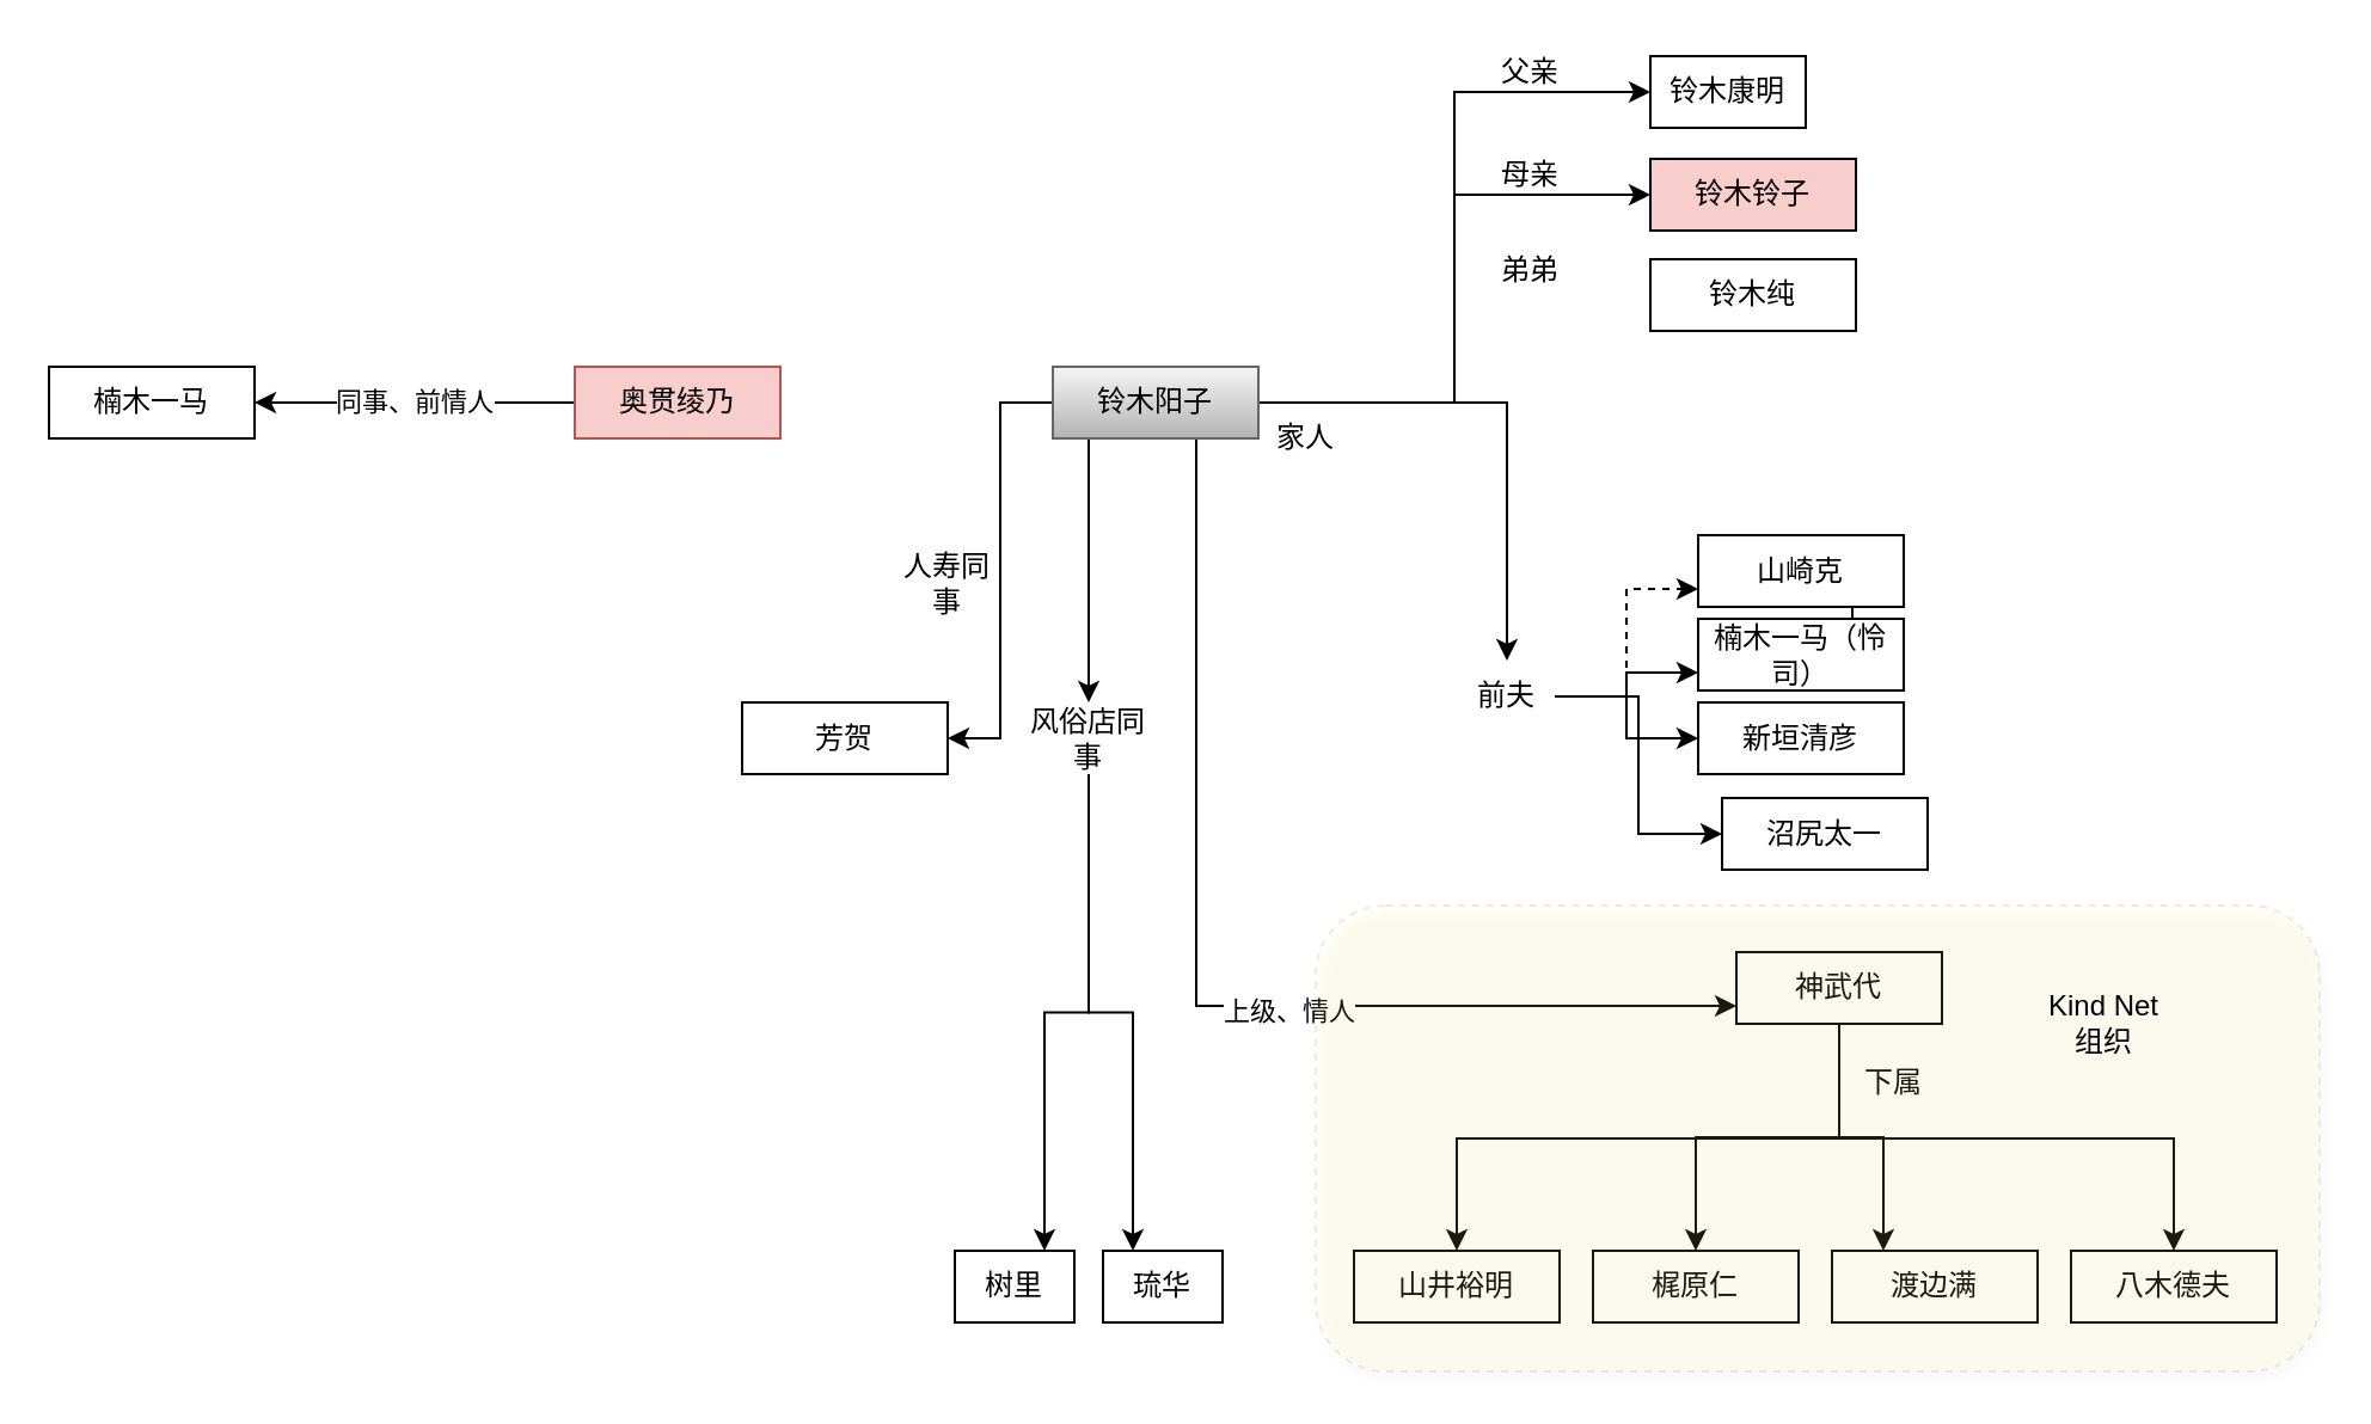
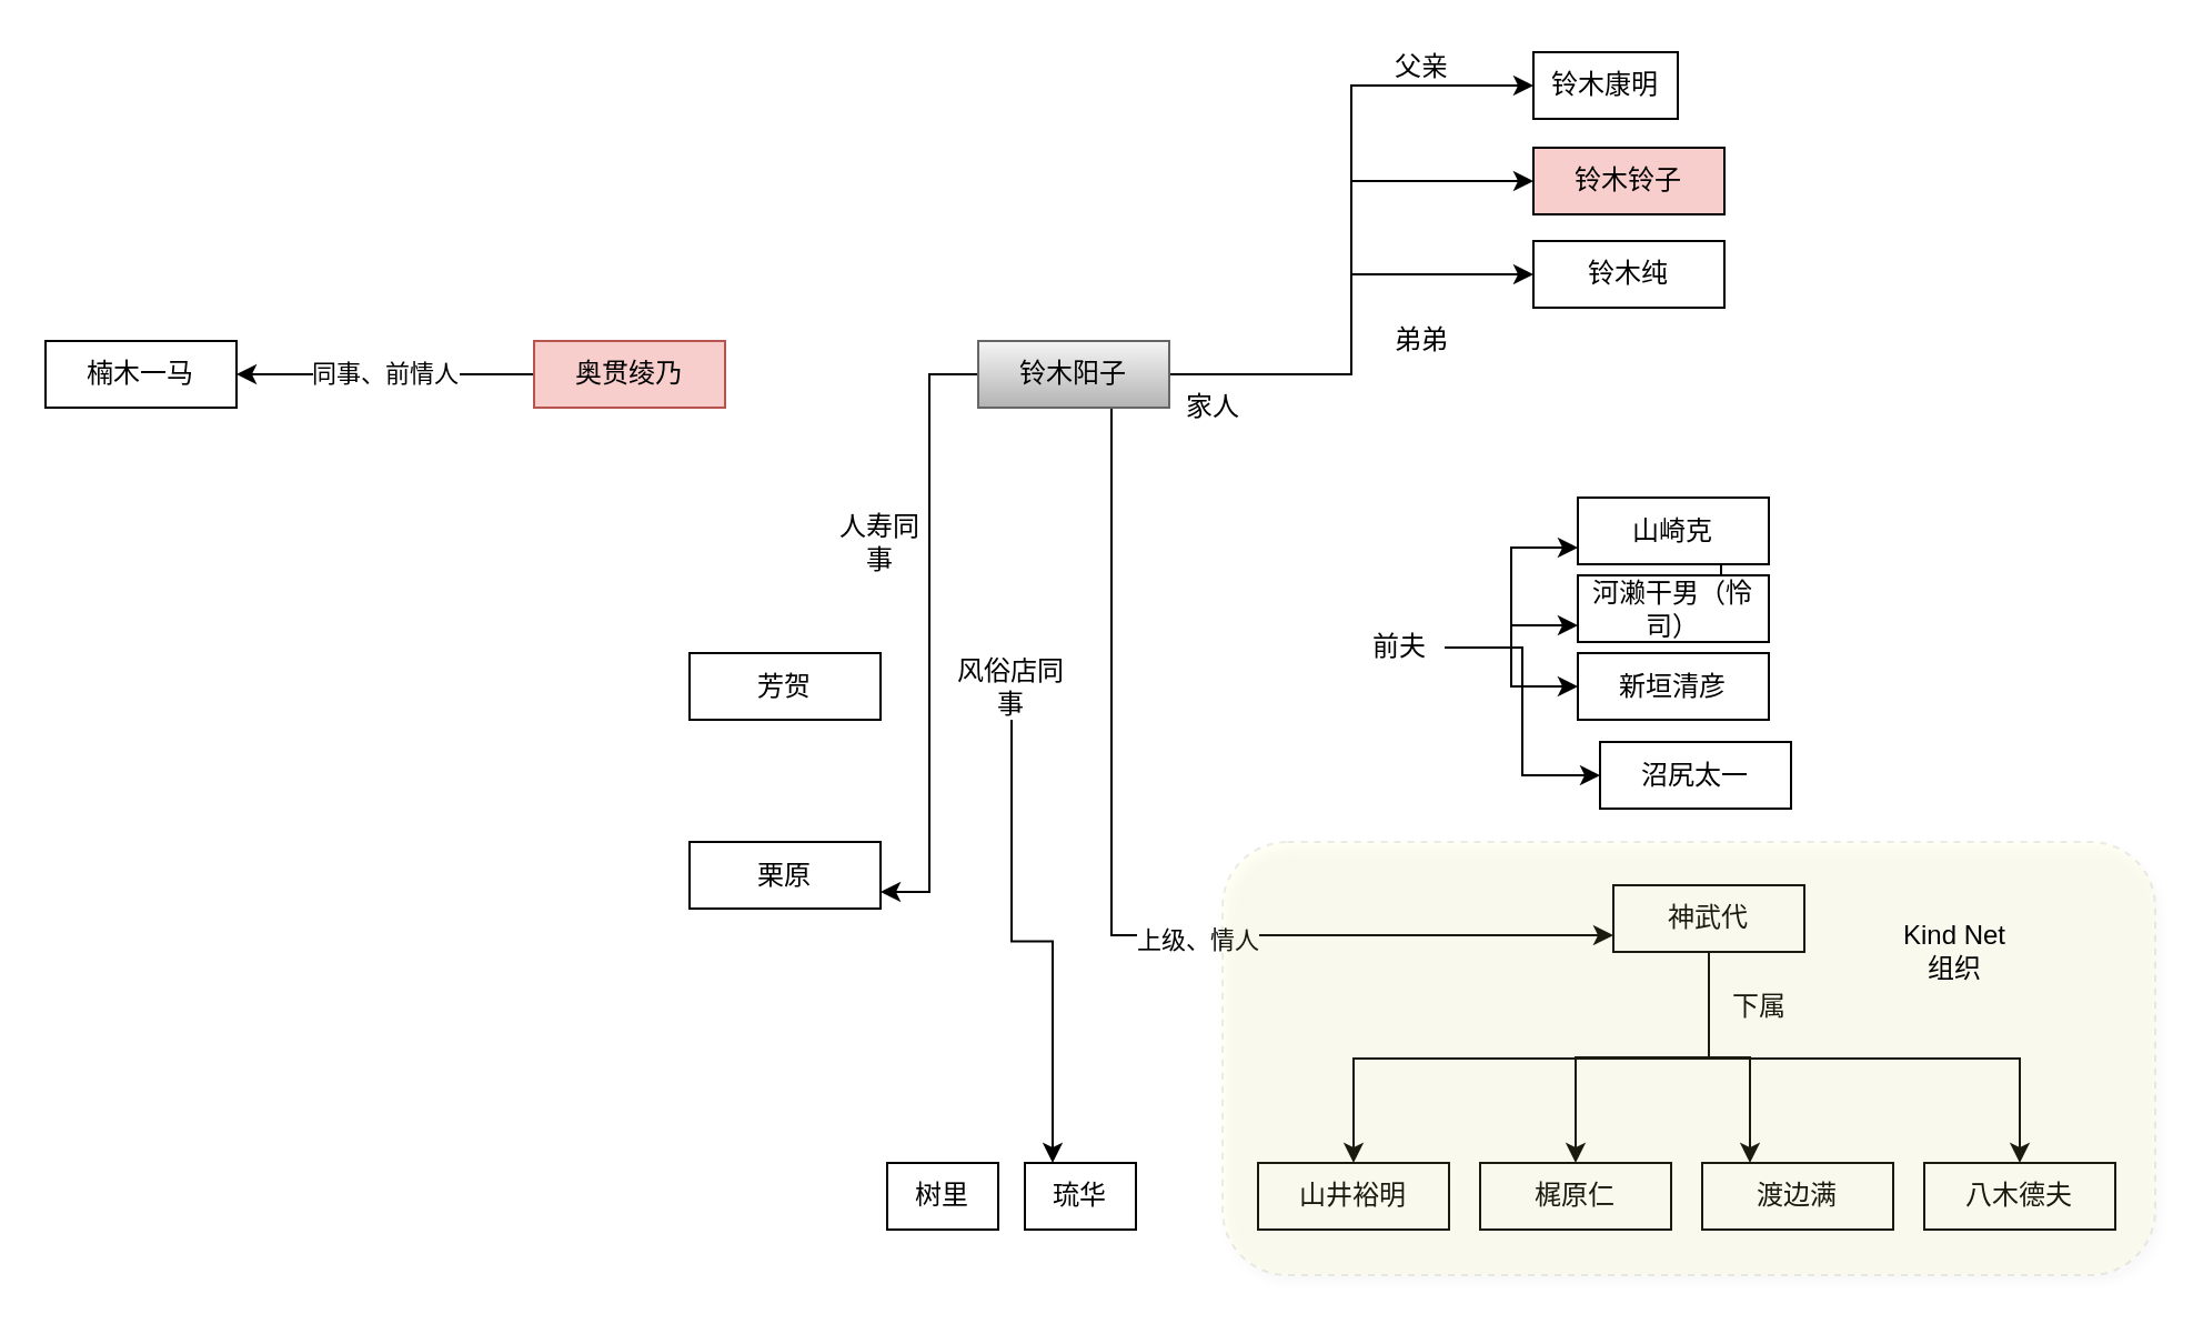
- <mxCell id="41" value="母亲" style="text;html=1;strokeColor=none;fillColor=none;align=center;verticalAlign=middle;whiteSpace=wrap;rounded=0;" parent="1" vertex="1"><mxGeometry x="620" y="63" width="40" height="20" as="geometry" /></mxCell>
- <mxCell id="42" value="弟弟" style="text;html=1;strokeColor=none;fillColor=none;align=center;verticalAlign=middle;whiteSpace=wrap;rounded=0;" parent="1" vertex="1"><mxGeometry x="620" y="103" width="40" height="20" as="geometry" /></mxCell>
+ <mxCell id="42" value="弟弟" style="text;html=1;strokeColor=none;fillColor=none;align=center;verticalAlign=middle;whiteSpace=wrap;rounded=0;" parent="1" vertex="1"><mxGeometry x="620" y="143" width="40" height="20" as="geometry" /></mxCell>
- <mxCell id="8" style="edgeStyle=orthogonalEdgeStyle;rounded=0;orthogonalLoop=1;jettySize=auto;html=1;exitX=1;exitY=0.5;exitDx=0;exitDy=0;" parent="1" source="10" target="34" edge="1"><mxGeometry relative="1" as="geometry" /></mxCell>
+ <mxCell id="8" style="edgeStyle=orthogonalEdgeStyle;rounded=0;orthogonalLoop=1;jettySize=auto;html=1;exitX=1;exitY=0.5;exitDx=0;exitDy=0;entryX=0;entryY=0.5;entryDx=0;entryDy=0;" parent="1" source="10" target="23" edge="1"><mxGeometry relative="1" as="geometry" /></mxCell>
- <mxCell id="9" style="edgeStyle=orthogonalEdgeStyle;rounded=0;orthogonalLoop=1;jettySize=auto;html=1;exitX=0.25;exitY=1;exitDx=0;exitDy=0;" parent="1" source="10" target="48" edge="1"><mxGeometry relative="1" as="geometry"><Array as="points"><mxPoint x="455" y="183" /></Array></mxGeometry></mxCell>
- <mxCell id="30" style="edgeStyle=orthogonalEdgeStyle;rounded=0;orthogonalLoop=1;jettySize=auto;html=1;exitX=1;exitY=0.5;exitDx=0;exitDy=0;entryX=0;entryY=0.75;entryDx=0;entryDy=0;dashed=1;" parent="1" source="34" target="36" edge="1"><mxGeometry relative="1" as="geometry" /></mxCell>
+ <mxCell id="30" style="edgeStyle=orthogonalEdgeStyle;rounded=0;orthogonalLoop=1;jettySize=auto;html=1;exitX=1;exitY=0.5;exitDx=0;exitDy=0;entryX=0;entryY=0.75;entryDx=0;entryDy=0;" parent="1" source="34" target="36" edge="1"><mxGeometry relative="1" as="geometry" /></mxCell>
- <mxCell id="37" value="楠木一马（怜司）" style="rounded=0;whiteSpace=wrap;html=1;" parent="1" vertex="1"><mxGeometry x="710" y="258.5" width="86" height="30" as="geometry" /></mxCell>
+ <mxCell id="37" value="河濑干男（怜司）" style="rounded=0;whiteSpace=wrap;html=1;" parent="1" vertex="1"><mxGeometry x="710" y="258.5" width="86" height="30" as="geometry" /></mxCell>
- <mxCell id="4" style="edgeStyle=orthogonalEdgeStyle;rounded=0;orthogonalLoop=1;jettySize=auto;html=1;exitX=0;exitY=0.5;exitDx=0;exitDy=0;entryX=1;entryY=0.5;entryDx=0;entryDy=0;" parent="1" source="10" target="27" edge="1"><mxGeometry relative="1" as="geometry" /></mxCell>
+ <mxCell id="5" style="edgeStyle=orthogonalEdgeStyle;rounded=0;orthogonalLoop=1;jettySize=auto;html=1;exitX=0;exitY=0.5;exitDx=0;exitDy=0;entryX=1;entryY=0.75;entryDx=0;entryDy=0;" parent="1" source="10" target="28" edge="1"><mxGeometry relative="1" as="geometry" /></mxCell>
+ <mxCell id="28" value="栗原" style="rounded=0;whiteSpace=wrap;html=1;" parent="1" vertex="1"><mxGeometry x="310" y="378.5" width="86" height="30" as="geometry" /></mxCell>
- <mxCell id="46" style="edgeStyle=orthogonalEdgeStyle;rounded=0;orthogonalLoop=1;jettySize=auto;html=1;exitX=0.5;exitY=1;exitDx=0;exitDy=0;entryX=0.75;entryY=0;entryDx=0;entryDy=0;" parent="1" source="48" target="24" edge="1"><mxGeometry relative="1" as="geometry" /></mxCell>
